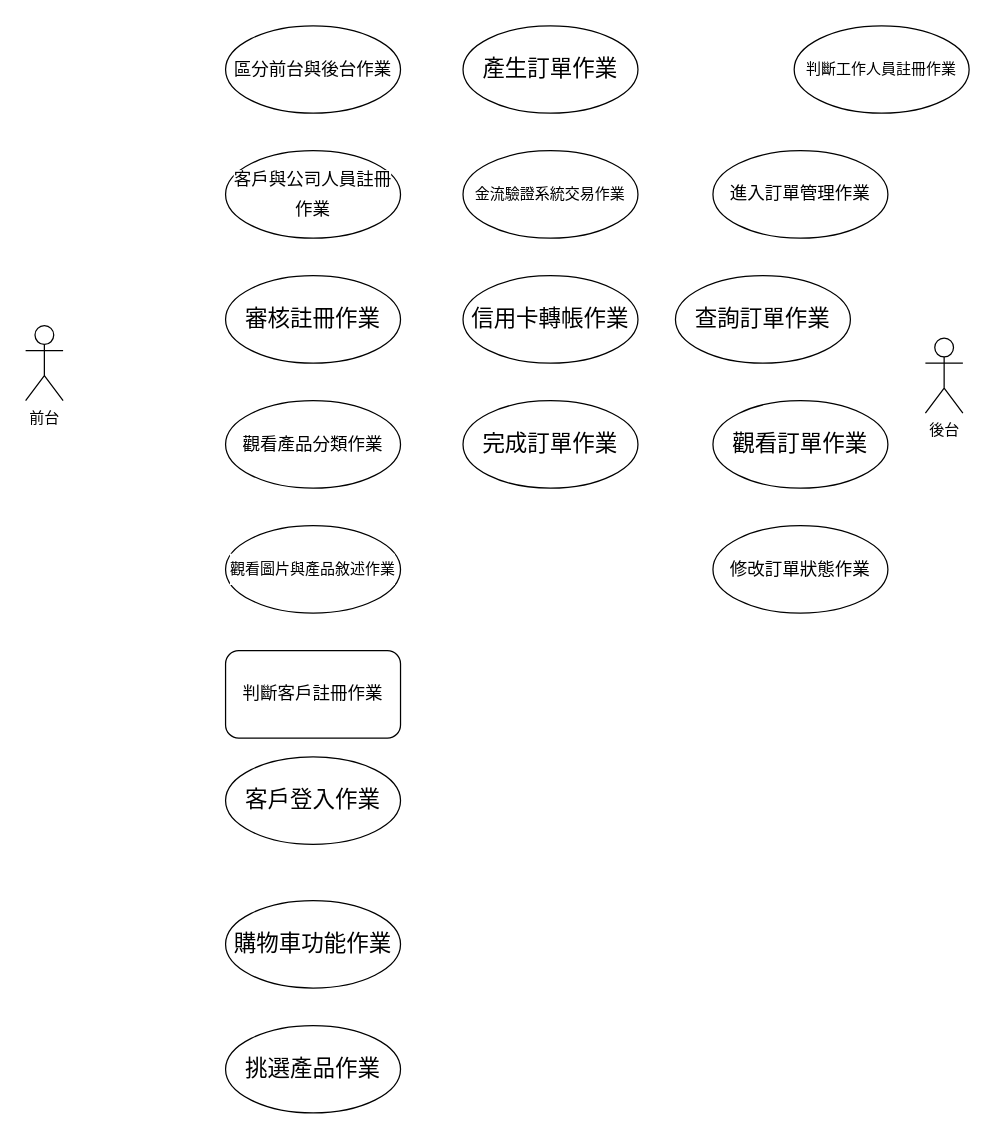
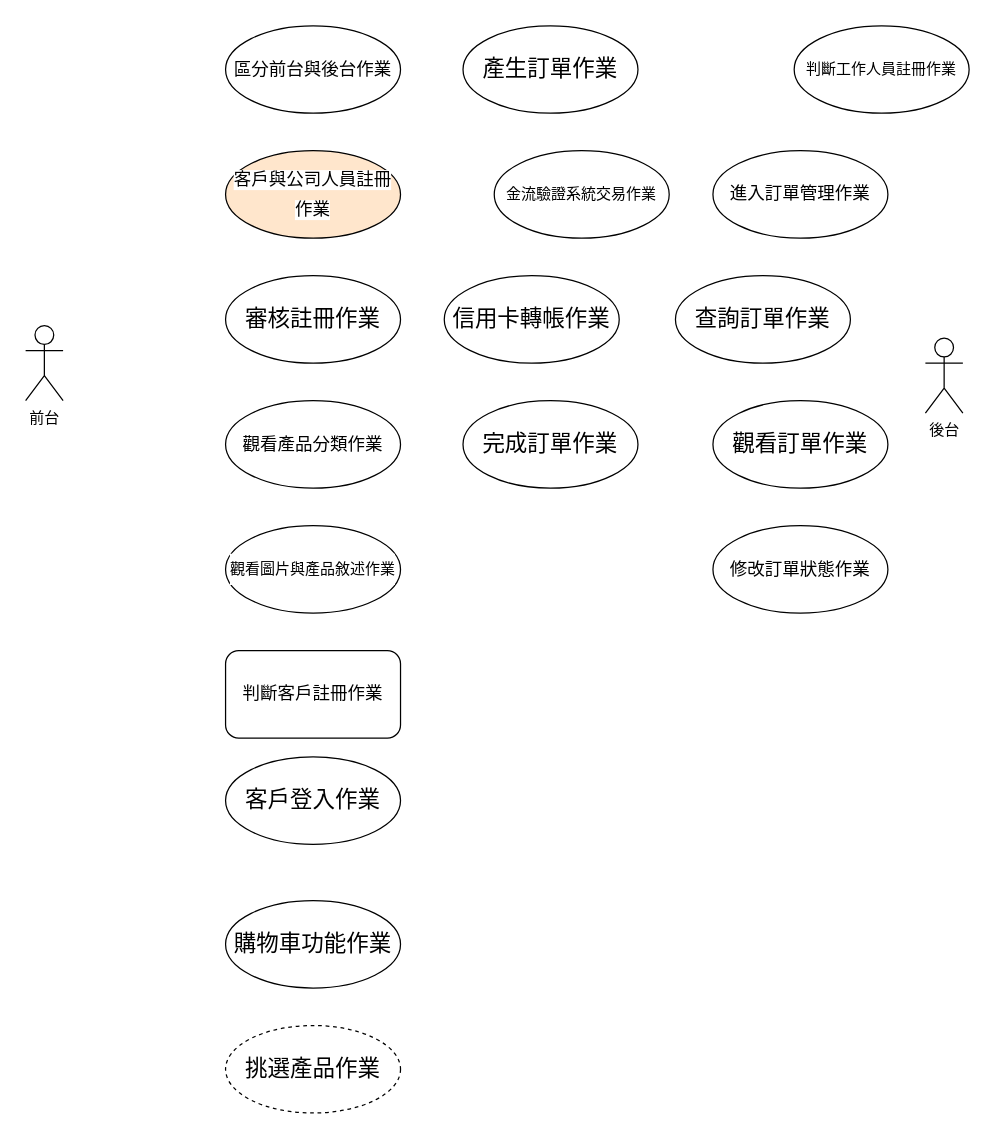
- <mxCell id="4" value="&lt;div style=&quot;font-family: &amp;#34;consolas&amp;#34; , &amp;#34;courier new&amp;#34; , monospace ; line-height: 24px&quot;&gt;&lt;span style=&quot;background-color: rgb(255 , 255 , 255)&quot;&gt;&lt;font style=&quot;font-size: 14px&quot;&gt;客戶與公司人員註冊作業&lt;/font&gt;&lt;/span&gt;&lt;/div&gt;" style="ellipse;whiteSpace=wrap;html=1;fontSize=14;" vertex="1" parent="1"><mxGeometry x="180" y="120" width="140" height="70" as="geometry" /></mxCell>
+ <mxCell id="4" value="&lt;div style=&quot;font-family: &amp;#34;consolas&amp;#34; , &amp;#34;courier new&amp;#34; , monospace ; line-height: 24px&quot;&gt;&lt;span style=&quot;background-color: rgb(255 , 255 , 255)&quot;&gt;&lt;font style=&quot;font-size: 14px&quot;&gt;客戶與公司人員註冊作業&lt;/font&gt;&lt;/span&gt;&lt;/div&gt;" style="ellipse;whiteSpace=wrap;html=1;fontSize=14;fillColor=#ffe6cc;" vertex="1" parent="1"><mxGeometry x="180" y="120" width="140" height="70" as="geometry" /></mxCell>
- <mxCell id="13" value="&lt;div style=&quot;font-family: &amp;#34;consolas&amp;#34; , &amp;#34;courier new&amp;#34; , monospace ; line-height: 24px&quot;&gt;&lt;span style=&quot;background-color: rgb(255 , 255 , 255)&quot;&gt;&lt;font style=&quot;font-size: 12px&quot;&gt;金流驗證系統交易作業&lt;/font&gt;&lt;/span&gt;&lt;/div&gt;" style="ellipse;whiteSpace=wrap;html=1;labelBackgroundColor=#FFFFFF;fontSize=14;fontColor=#000000;" vertex="1" parent="1"><mxGeometry x="370" y="120" width="140" height="70" as="geometry" /></mxCell>
+ <mxCell id="13" value="&lt;div style=&quot;font-family: &amp;#34;consolas&amp;#34; , &amp;#34;courier new&amp;#34; , monospace ; line-height: 24px&quot;&gt;&lt;span style=&quot;background-color: rgb(255 , 255 , 255)&quot;&gt;&lt;font style=&quot;font-size: 12px&quot;&gt;金流驗證系統交易作業&lt;/font&gt;&lt;/span&gt;&lt;/div&gt;" style="ellipse;whiteSpace=wrap;html=1;labelBackgroundColor=#FFFFFF;fontSize=14;fontColor=#000000;" vertex="1" parent="1"><mxGeometry x="395" y="120" width="140" height="70" as="geometry" /></mxCell>
- <mxCell id="14" value="&lt;div style=&quot;font-family: &amp;#34;consolas&amp;#34; , &amp;#34;courier new&amp;#34; , monospace ; font-size: 18px ; line-height: 24px&quot;&gt;&lt;span style=&quot;background-color: rgb(255 , 255 , 255)&quot;&gt;信用卡轉帳作業&lt;/span&gt;&lt;/div&gt;" style="ellipse;whiteSpace=wrap;html=1;labelBackgroundColor=#FFFFFF;fontSize=12;fontColor=#000000;" vertex="1" parent="1"><mxGeometry x="370" y="220" width="140" height="70" as="geometry" /></mxCell>
+ <mxCell id="14" value="&lt;div style=&quot;font-family: &amp;#34;consolas&amp;#34; , &amp;#34;courier new&amp;#34; , monospace ; font-size: 18px ; line-height: 24px&quot;&gt;&lt;span style=&quot;background-color: rgb(255 , 255 , 255)&quot;&gt;信用卡轉帳作業&lt;/span&gt;&lt;/div&gt;" style="ellipse;whiteSpace=wrap;html=1;labelBackgroundColor=#FFFFFF;fontSize=12;fontColor=#000000;" vertex="1" parent="1"><mxGeometry x="355" y="220" width="140" height="70" as="geometry" /></mxCell>
- <mxCell id="11" value="&lt;div style=&quot;font-family: &amp;#34;consolas&amp;#34; , &amp;#34;courier new&amp;#34; , monospace ; font-size: 18px ; line-height: 24px&quot;&gt;&lt;span style=&quot;background-color: rgb(255 , 255 , 255)&quot;&gt;挑選產品作業&lt;/span&gt;&lt;/div&gt;" style="ellipse;whiteSpace=wrap;html=1;labelBackgroundColor=#FFFFFF;fontSize=14;fontColor=#000000;" vertex="1" parent="1"><mxGeometry x="180" y="820" width="140" height="70" as="geometry" /></mxCell>
+ <mxCell id="11" value="&lt;div style=&quot;font-family: &amp;#34;consolas&amp;#34; , &amp;#34;courier new&amp;#34; , monospace ; font-size: 18px ; line-height: 24px&quot;&gt;&lt;span style=&quot;background-color: rgb(255 , 255 , 255)&quot;&gt;挑選產品作業&lt;/span&gt;&lt;/div&gt;" style="ellipse;whiteSpace=wrap;html=1;labelBackgroundColor=#FFFFFF;fontSize=14;fontColor=#000000;dashed=1;" vertex="1" parent="1"><mxGeometry x="180" y="820" width="140" height="70" as="geometry" /></mxCell>
